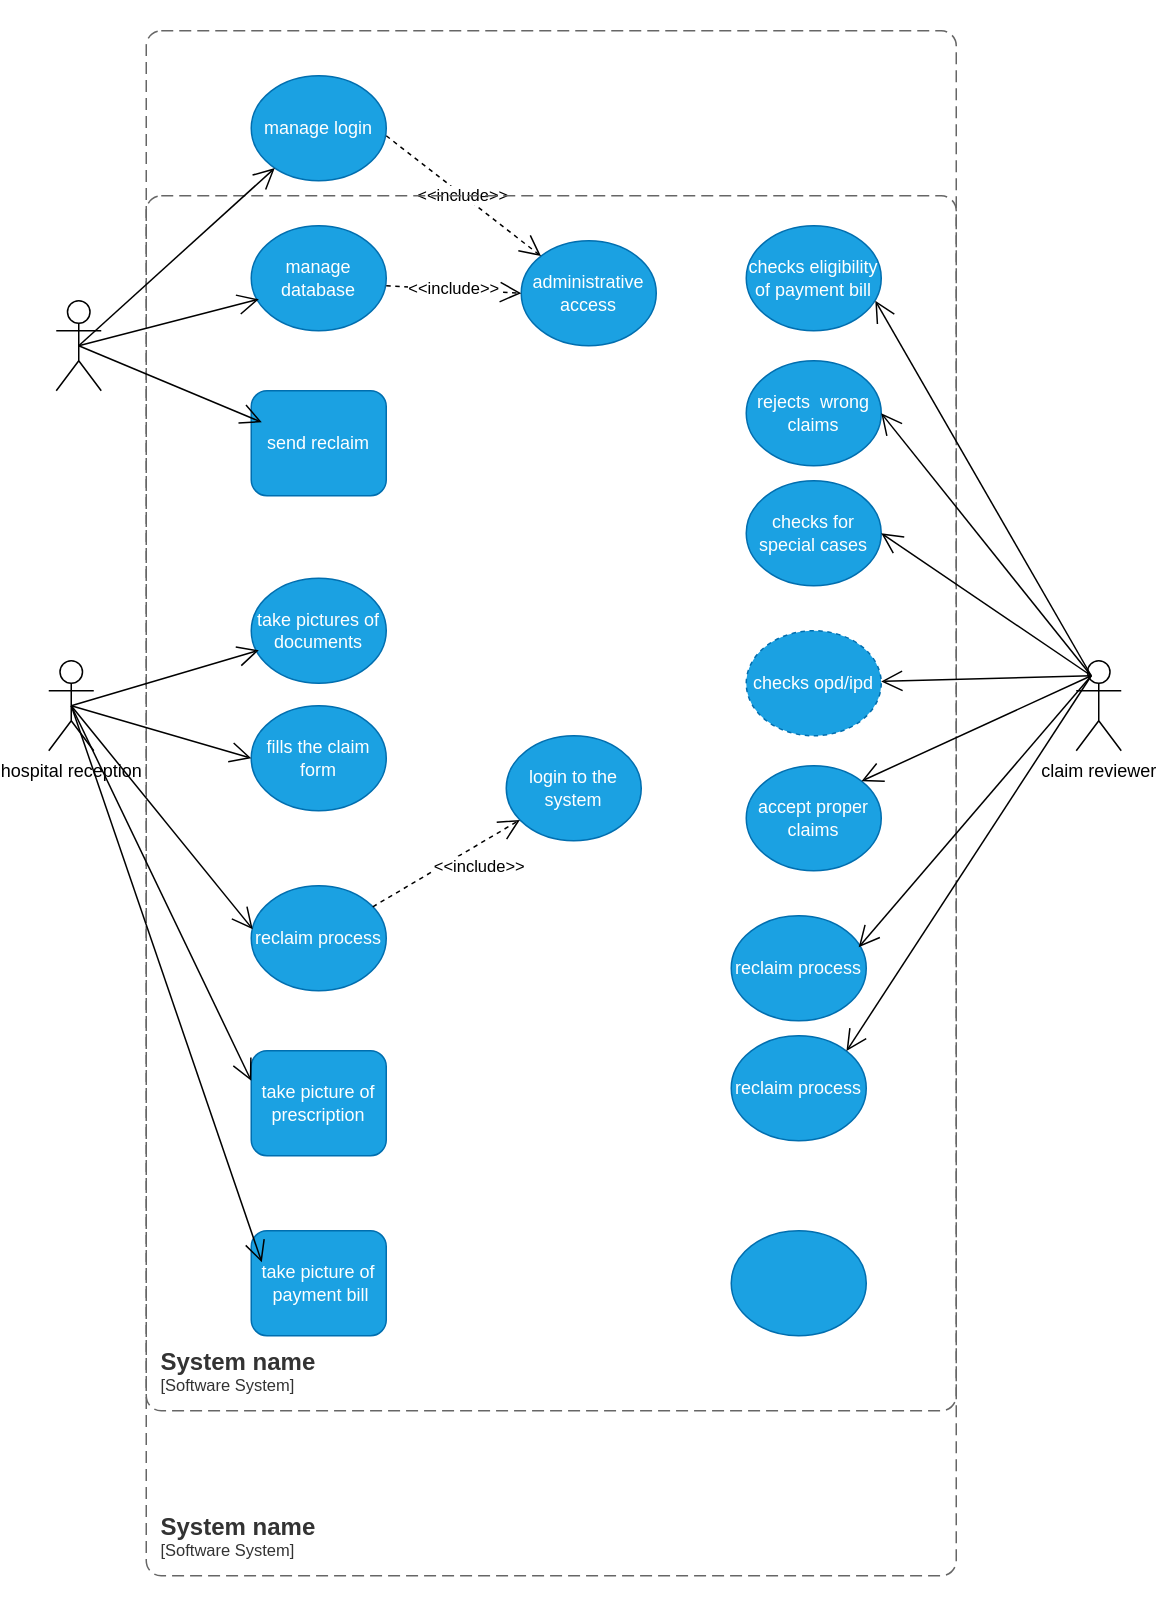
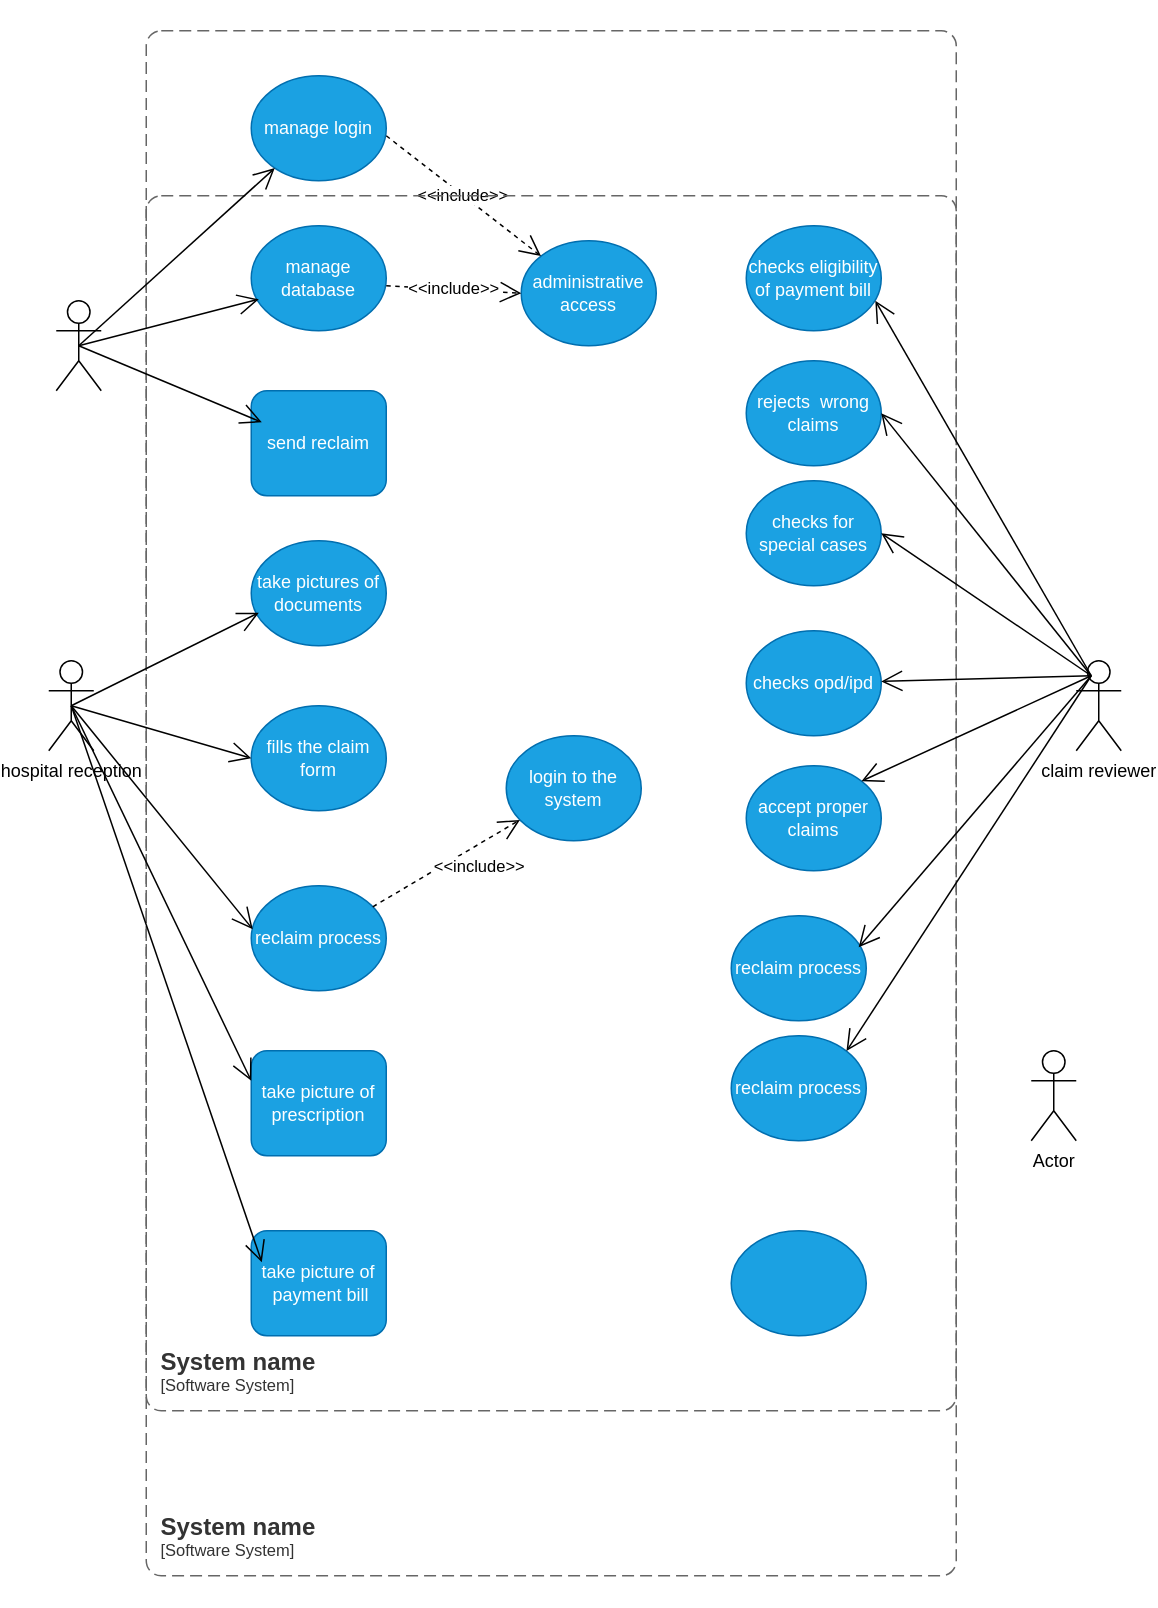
- <mxCell id="10" value="take pictures of documents" style="ellipse;whiteSpace=wrap;html=1;fillColor=#1ba1e2;fontColor=#ffffff;strokeColor=#006EAF;" parent="1" vertex="1"><mxGeometry x="155" y="385" width="90" height="70" as="geometry" /></mxCell>
+ <mxCell id="10" value="take pictures of documents" style="ellipse;whiteSpace=wrap;html=1;fillColor=#1ba1e2;fontColor=#ffffff;strokeColor=#006EAF;" parent="1" vertex="1"><mxGeometry x="155" y="360" width="90" height="70" as="geometry" /></mxCell>
- <mxCell id="15" value="checks opd/ipd" style="ellipse;whiteSpace=wrap;html=1;fillColor=#1ba1e2;fontColor=#ffffff;strokeColor=#006EAF;dashed=1;" parent="1" vertex="1"><mxGeometry x="485" y="420" width="90" height="70" as="geometry" /></mxCell>
+ <mxCell id="15" value="checks opd/ipd" style="ellipse;whiteSpace=wrap;html=1;fillColor=#1ba1e2;fontColor=#ffffff;strokeColor=#006EAF;" parent="1" vertex="1"><mxGeometry x="485" y="420" width="90" height="70" as="geometry" /></mxCell>
+ <mxCell id="21" value="Actor" style="shape=umlActor;verticalLabelPosition=bottom;verticalAlign=top;html=1;outlineConnect=0;" vertex="1" parent="1"><mxGeometry x="675" y="700" width="30" height="60" as="geometry" /></mxCell>
